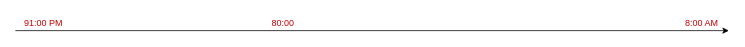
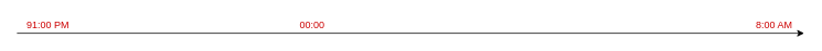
- <mxCell id="6" value="80:00" style="text;html=1;resizable=0;points=[];autosize=1;align=left;verticalAlign=top;spacingTop=-4;fontColor=#CC0000;" vertex="1" parent="2"><mxGeometry x="340" width="50" height="20" as="geometry" /></mxCell>
+ <mxCell id="6" value="00:00" style="text;html=1;resizable=0;points=[];autosize=1;align=left;verticalAlign=top;spacingTop=-4;fontColor=#CC0000;" vertex="1" parent="2"><mxGeometry x="340" width="50" height="20" as="geometry" /></mxCell>
